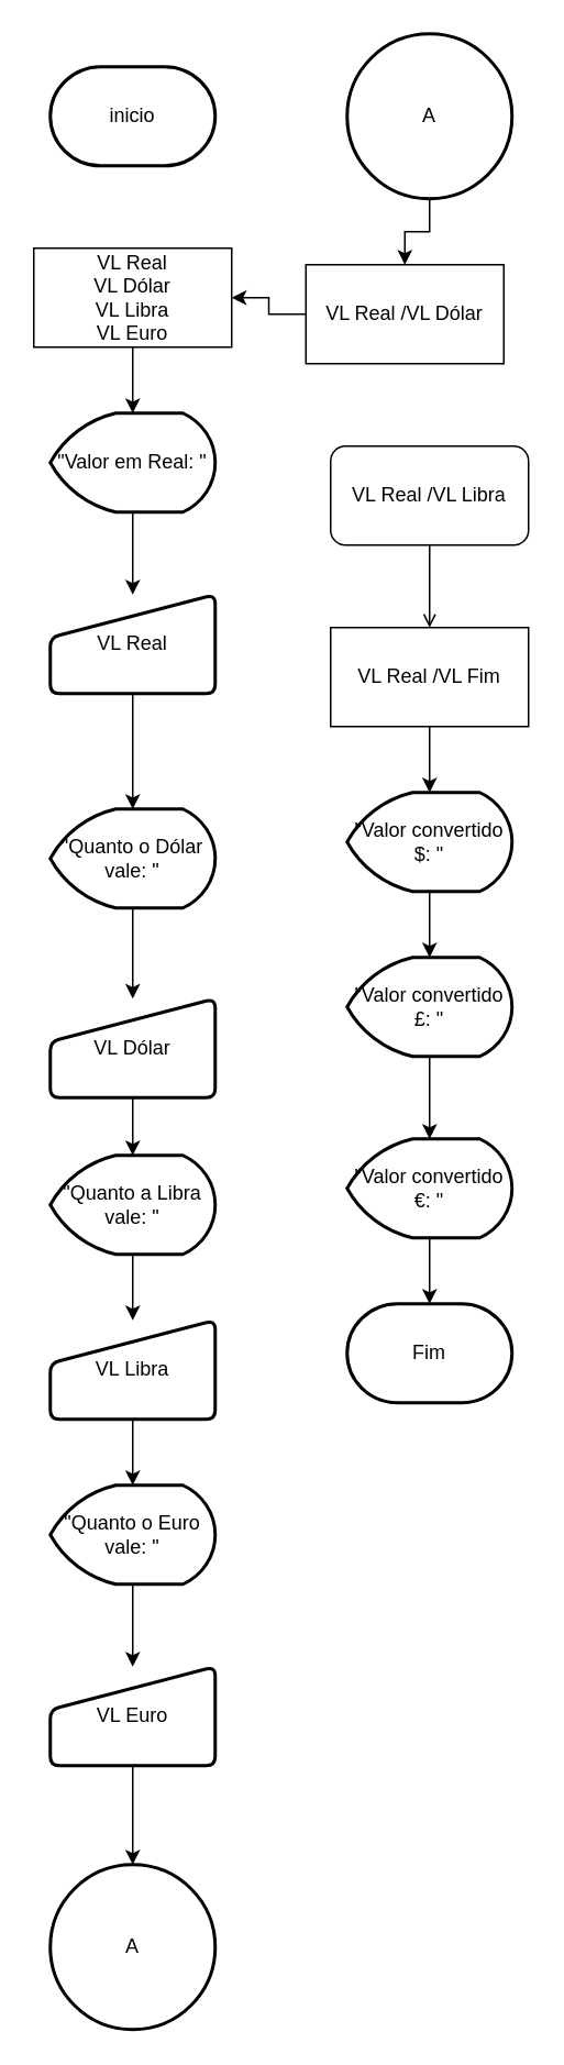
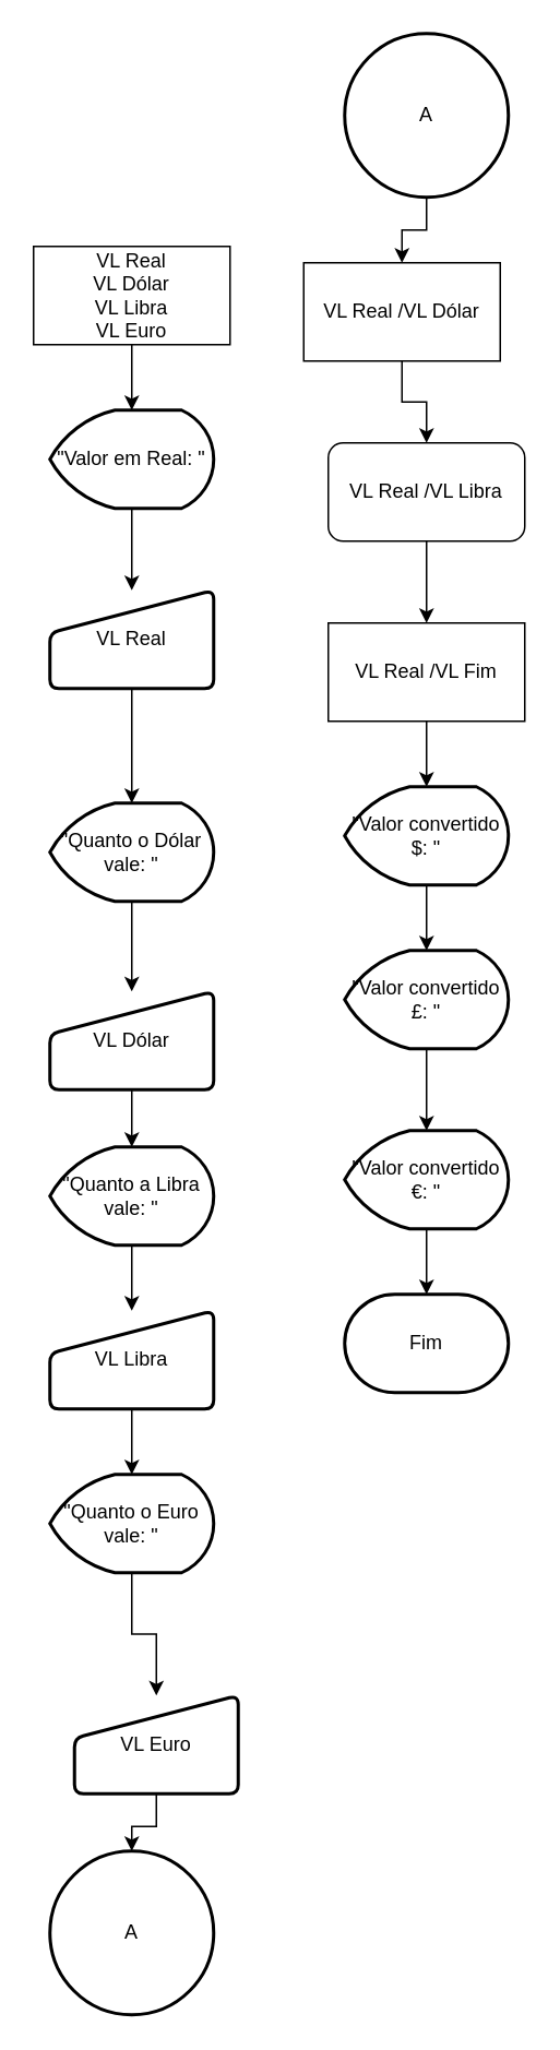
- <mxCell id="2" value="inicio" style="strokeWidth=2;html=1;shape=mxgraph.flowchart.terminator;whiteSpace=wrap;" vertex="1" parent="1"><mxGeometry x="30" y="40" width="100" height="60" as="geometry" /></mxCell>
- <mxCell id="24" value="" style="edgeStyle=orthogonalEdgeStyle;rounded=0;orthogonalLoop=1;jettySize=auto;html=1;" edge="1" parent="1" source="25" target="4"><mxGeometry relative="1" as="geometry" /></mxCell>
+ <mxCell id="24" value="" style="edgeStyle=orthogonalEdgeStyle;rounded=0;orthogonalLoop=1;jettySize=auto;html=1;" edge="1" parent="1" source="25" target="27"><mxGeometry relative="1" as="geometry" /></mxCell>
- <mxCell id="26" value="" style="edgeStyle=orthogonalEdgeStyle;rounded=0;orthogonalLoop=1;jettySize=auto;html=1;endArrow=open;" edge="1" parent="1" source="27" target="29"><mxGeometry relative="1" as="geometry" /></mxCell>
+ <mxCell id="26" value="" style="edgeStyle=orthogonalEdgeStyle;rounded=0;orthogonalLoop=1;jettySize=auto;html=1;" edge="1" parent="1" source="27" target="29"><mxGeometry relative="1" as="geometry" /></mxCell>
- <mxCell id="20" value="VL Euro" style="html=1;strokeWidth=2;shape=manualInput;whiteSpace=wrap;rounded=1;size=26;arcSize=11;" vertex="1" parent="1"><mxGeometry x="30" y="1010" width="100" height="60" as="geometry" /></mxCell>
+ <mxCell id="20" value="VL Euro" style="html=1;strokeWidth=2;shape=manualInput;whiteSpace=wrap;rounded=1;size=26;arcSize=11;" vertex="1" parent="1"><mxGeometry x="45" y="1035" width="100" height="60" as="geometry" /></mxCell>
